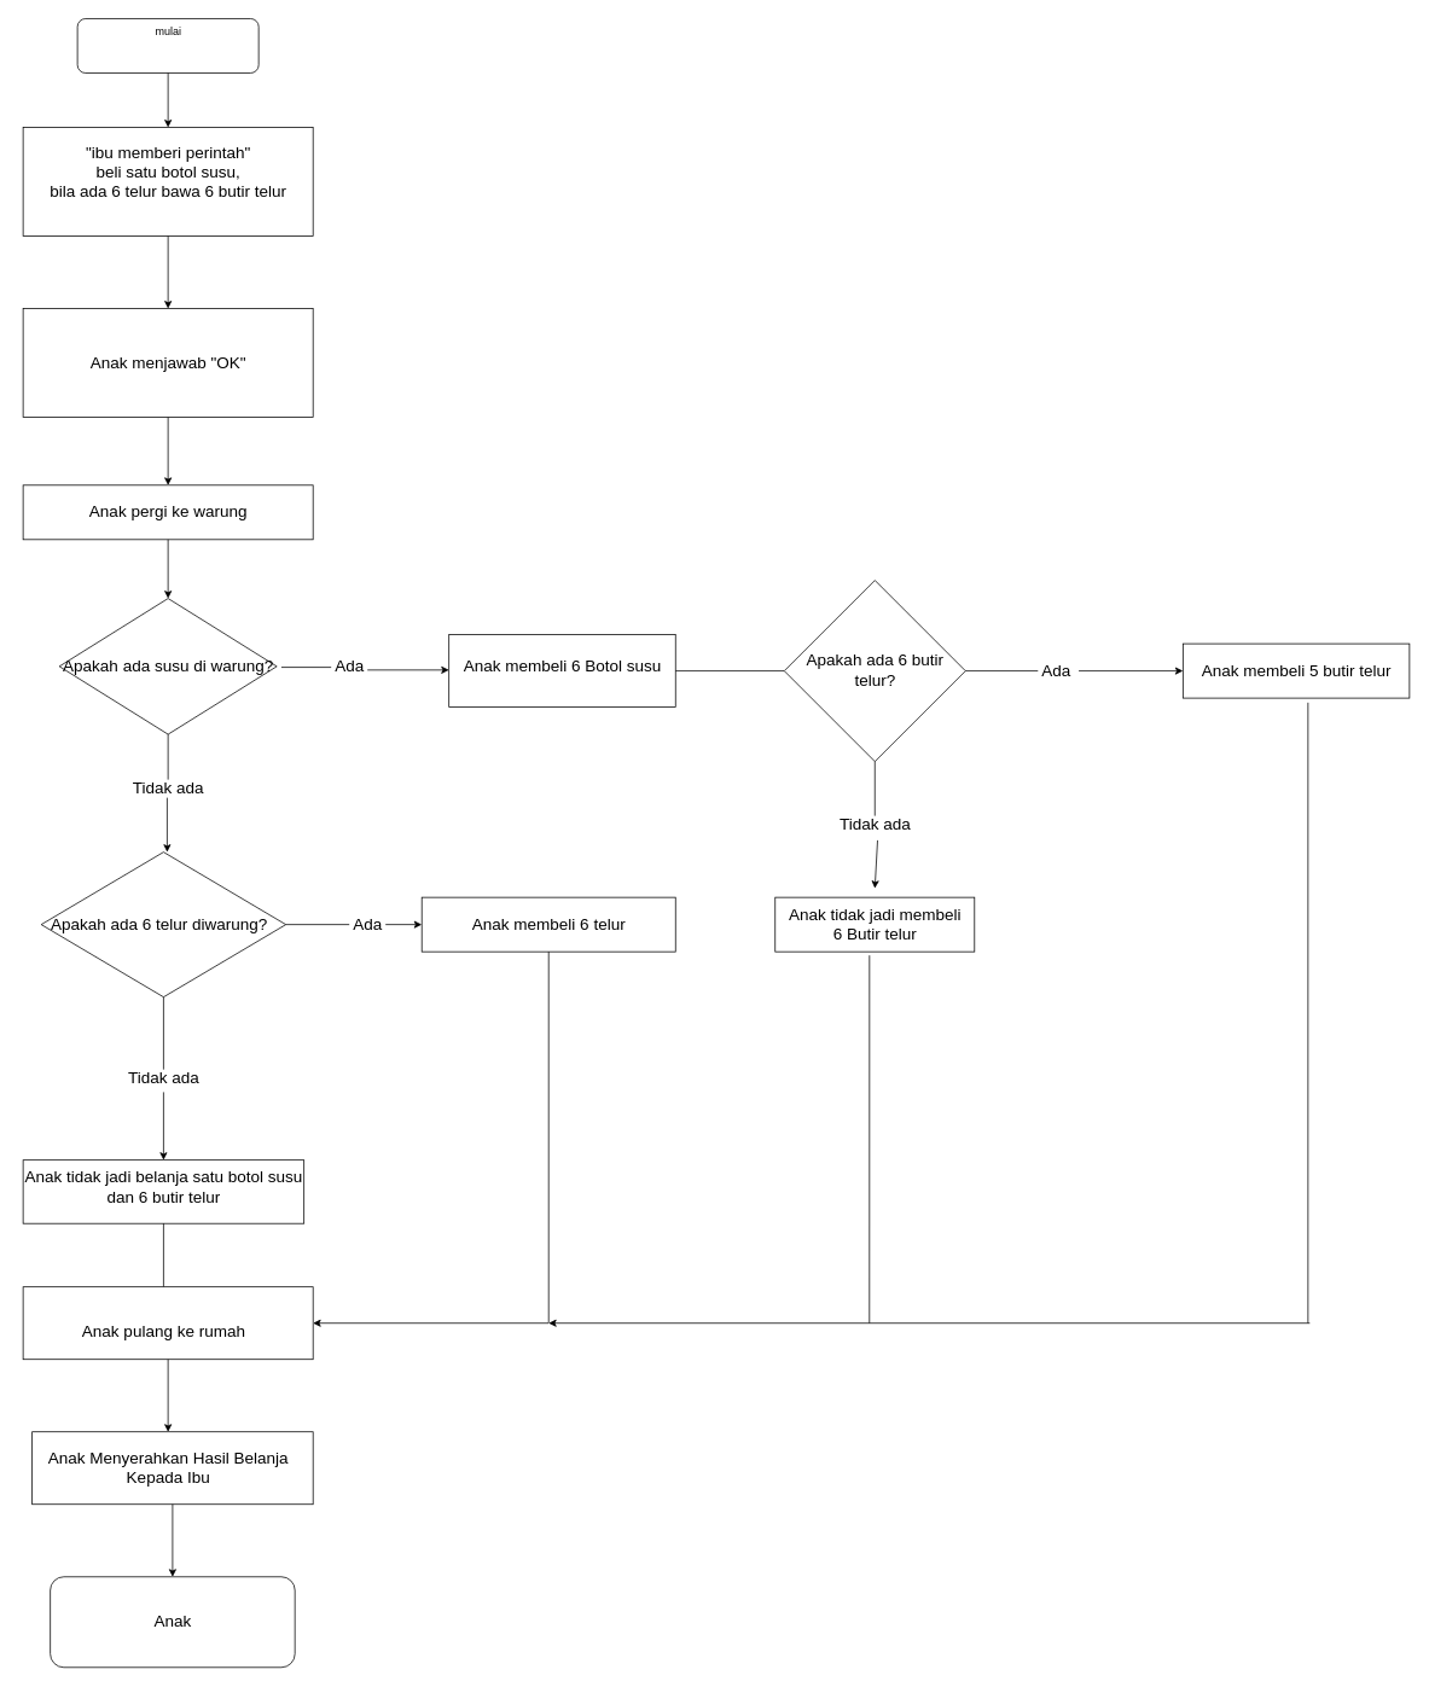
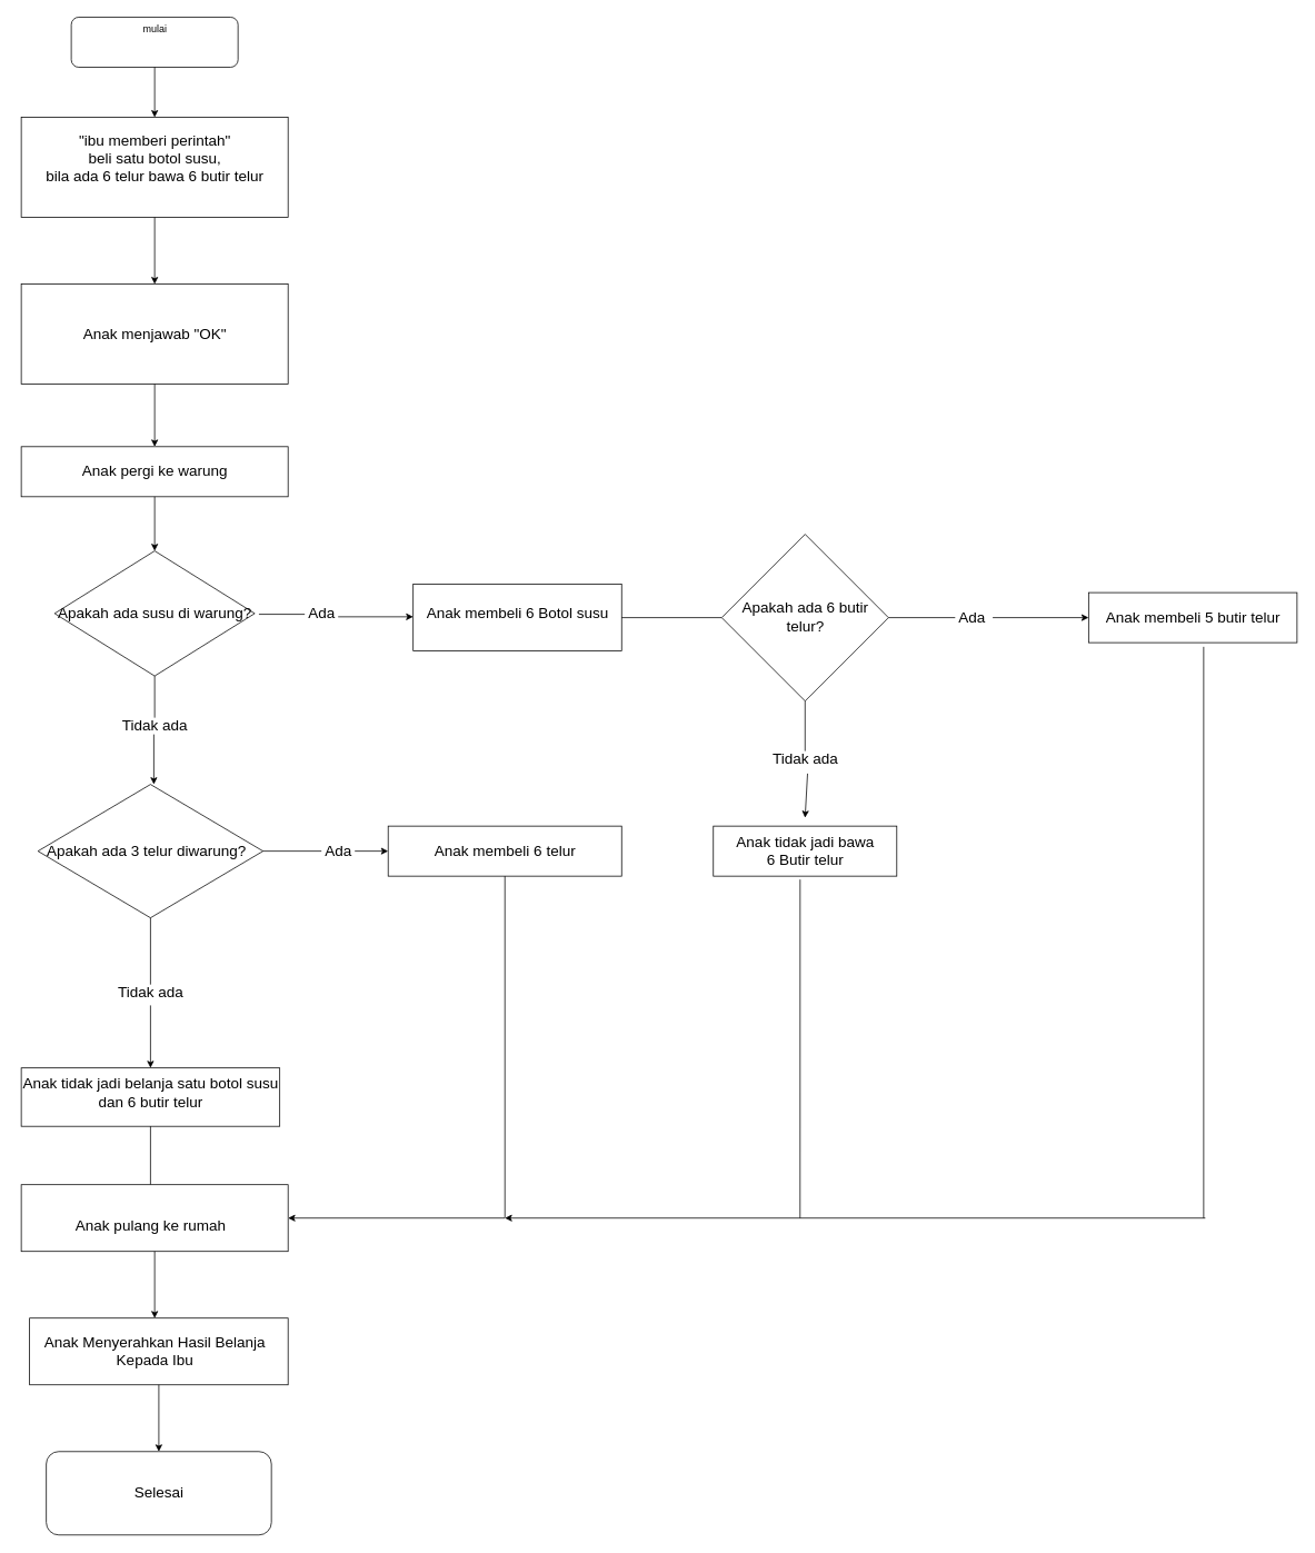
- <mxCell id="23" value="Apakah ada 6 telur diwarung?" style="text;html=1;resizable=0;autosize=1;align=center;verticalAlign=middle;points=[];fillColor=none;strokeColor=none;rounded=0;fontSize=18;" vertex="1" parent="1"><mxGeometry x="50" y="1005" width="250" height="30" as="geometry" /></mxCell>
+ <mxCell id="23" value="Apakah ada 3 telur diwarung?" style="text;html=1;resizable=0;autosize=1;align=center;verticalAlign=middle;points=[];fillColor=none;strokeColor=none;rounded=0;fontSize=18;" vertex="1" parent="1"><mxGeometry x="50" y="1005" width="250" height="30" as="geometry" /></mxCell>
- <mxCell id="61" value="Anak tidak jadi membeli&lt;br&gt;6 Butir telur" style="text;html=1;resizable=0;autosize=1;align=center;verticalAlign=middle;points=[];fillColor=none;strokeColor=none;rounded=0;fontSize=18;" vertex="1" parent="1"><mxGeometry x="860" y="995" width="210" height="50" as="geometry" /></mxCell>
+ <mxCell id="61" value="Anak tidak jadi bawa&lt;br&gt;6 Butir telur" style="text;html=1;resizable=0;autosize=1;align=center;verticalAlign=middle;points=[];fillColor=none;strokeColor=none;rounded=0;fontSize=18;" vertex="1" parent="1"><mxGeometry x="860" y="995" width="210" height="50" as="geometry" /></mxCell>
- <mxCell id="51" value="Anak" style="text;html=1;resizable=0;autosize=1;align=center;verticalAlign=middle;points=[];fillColor=none;strokeColor=none;rounded=0;fontSize=18;" vertex="1" parent="1"><mxGeometry x="155" y="1775" width="70" height="30" as="geometry" /></mxCell>
+ <mxCell id="51" value="Selesai" style="text;html=1;resizable=0;autosize=1;align=center;verticalAlign=middle;points=[];fillColor=none;strokeColor=none;rounded=0;fontSize=18;" vertex="1" parent="1"><mxGeometry x="155" y="1775" width="70" height="30" as="geometry" /></mxCell>
